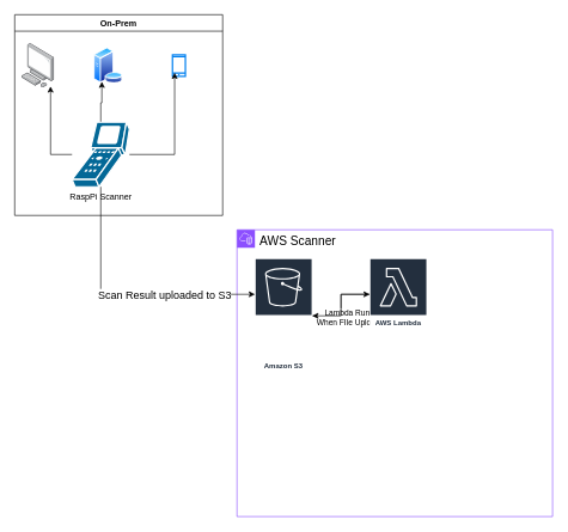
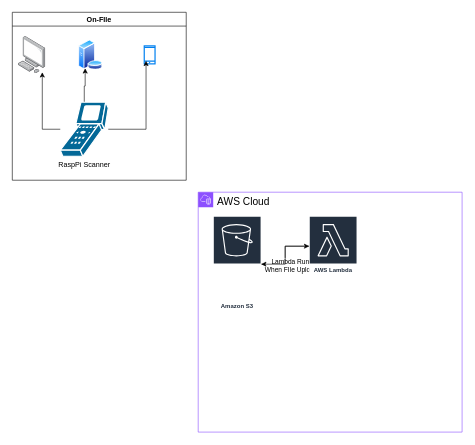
- <mxCell id="2" value="On-Prem" style="swimlane;whiteSpace=wrap;html=1;" vertex="1" parent="1"><mxGeometry x="20" y="20" width="290" height="280" as="geometry" /></mxCell>
+ <mxCell id="2" value="On-FIle" style="swimlane;whiteSpace=wrap;html=1;" vertex="1" parent="1"><mxGeometry x="20" y="20" width="290" height="280" as="geometry" /></mxCell>
- <mxCell id="10" value="&lt;font color=&quot;#000000&quot; style=&quot;font-size: 17px;&quot;&gt;AWS Scanner&lt;/font&gt;" style="points=[[0,0],[0.25,0],[0.5,0],[0.75,0],[1,0],[1,0.25],[1,0.5],[1,0.75],[1,1],[0.75,1],[0.5,1],[0.25,1],[0,1],[0,0.75],[0,0.5],[0,0.25]];outlineConnect=0;gradientColor=none;html=1;whiteSpace=wrap;fontSize=12;fontStyle=0;container=1;pointerEvents=0;collapsible=0;recursiveResize=0;shape=mxgraph.aws4.group;grIcon=mxgraph.aws4.group_vpc2;strokeColor=#8C4FFF;fillColor=none;verticalAlign=top;align=left;spacingLeft=30;fontColor=#AAB7B8;dashed=0;" vertex="1" parent="1"><mxGeometry x="330" y="320" width="440" height="400" as="geometry" /></mxCell>
+ <mxCell id="10" value="&lt;font color=&quot;#000000&quot; style=&quot;font-size: 17px;&quot;&gt;AWS Cloud&lt;/font&gt;" style="points=[[0,0],[0.25,0],[0.5,0],[0.75,0],[1,0],[1,0.25],[1,0.5],[1,0.75],[1,1],[0.75,1],[0.5,1],[0.25,1],[0,1],[0,0.75],[0,0.5],[0,0.25]];outlineConnect=0;gradientColor=none;html=1;whiteSpace=wrap;fontSize=12;fontStyle=0;container=1;pointerEvents=0;collapsible=0;recursiveResize=0;shape=mxgraph.aws4.group;grIcon=mxgraph.aws4.group_vpc2;strokeColor=#8C4FFF;fillColor=none;verticalAlign=top;align=left;spacingLeft=30;fontColor=#AAB7B8;dashed=0;" vertex="1" parent="1"><mxGeometry x="330" y="320" width="440" height="400" as="geometry" /></mxCell>
- <mxCell id="16" style="edgeStyle=orthogonalEdgeStyle;rounded=0;orthogonalLoop=1;jettySize=auto;html=1;" edge="1" parent="1" source="6" target="13"><mxGeometry relative="1" as="geometry"><Array as="points"><mxPoint x="140" y="410" /></Array></mxGeometry></mxCell>
- <mxCell id="17" value="&lt;font style=&quot;font-size: 15px;&quot;&gt;Scan Result uploaded to S3&lt;/font&gt;" style="edgeLabel;html=1;align=center;verticalAlign=middle;resizable=0;points=[];" vertex="1" connectable="0" parent="16"><mxGeometry x="-0.09" y="4" relative="1" as="geometry"><mxPoint x="72" y="4" as="offset" /></mxGeometry></mxCell>
